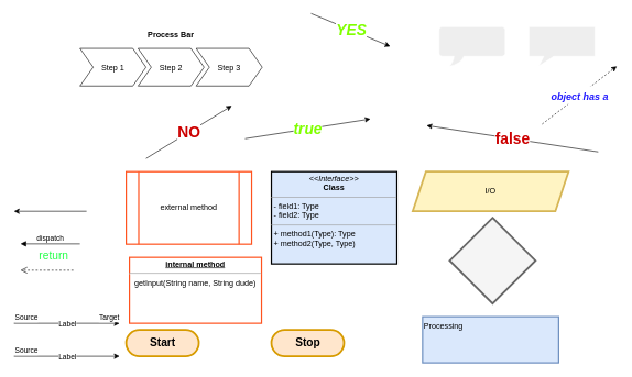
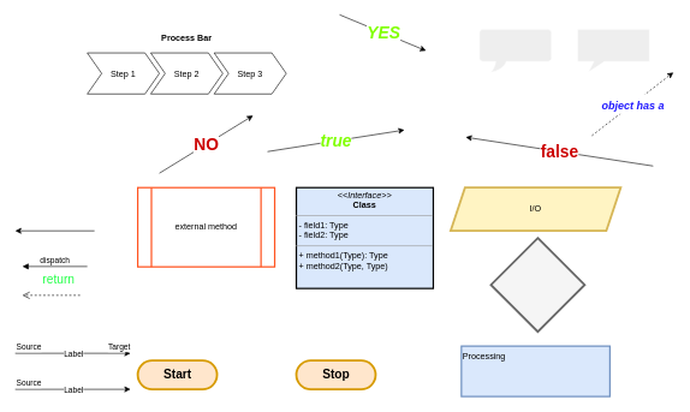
- <mxCell id="17" value="&lt;p style=&quot;margin: 0px ; margin-top: 4px ; text-align: center ; text-decoration: underline&quot;&gt;&lt;b&gt;internal method&lt;/b&gt;&lt;/p&gt;&lt;hr&gt;&lt;p style=&quot;margin: 0px ; margin-left: 8px&quot;&gt;getInput(String name, String dude)&lt;/p&gt;" style="verticalAlign=top;align=left;overflow=fill;fontSize=12;fontFamily=Helvetica;html=1;strokeColor=#FF531F;fillColor=#FFFFFF;strokeWidth=2;" parent="1" vertex="1"><mxGeometry x="195" y="390" width="200" height="100" as="geometry" /></mxCell>
